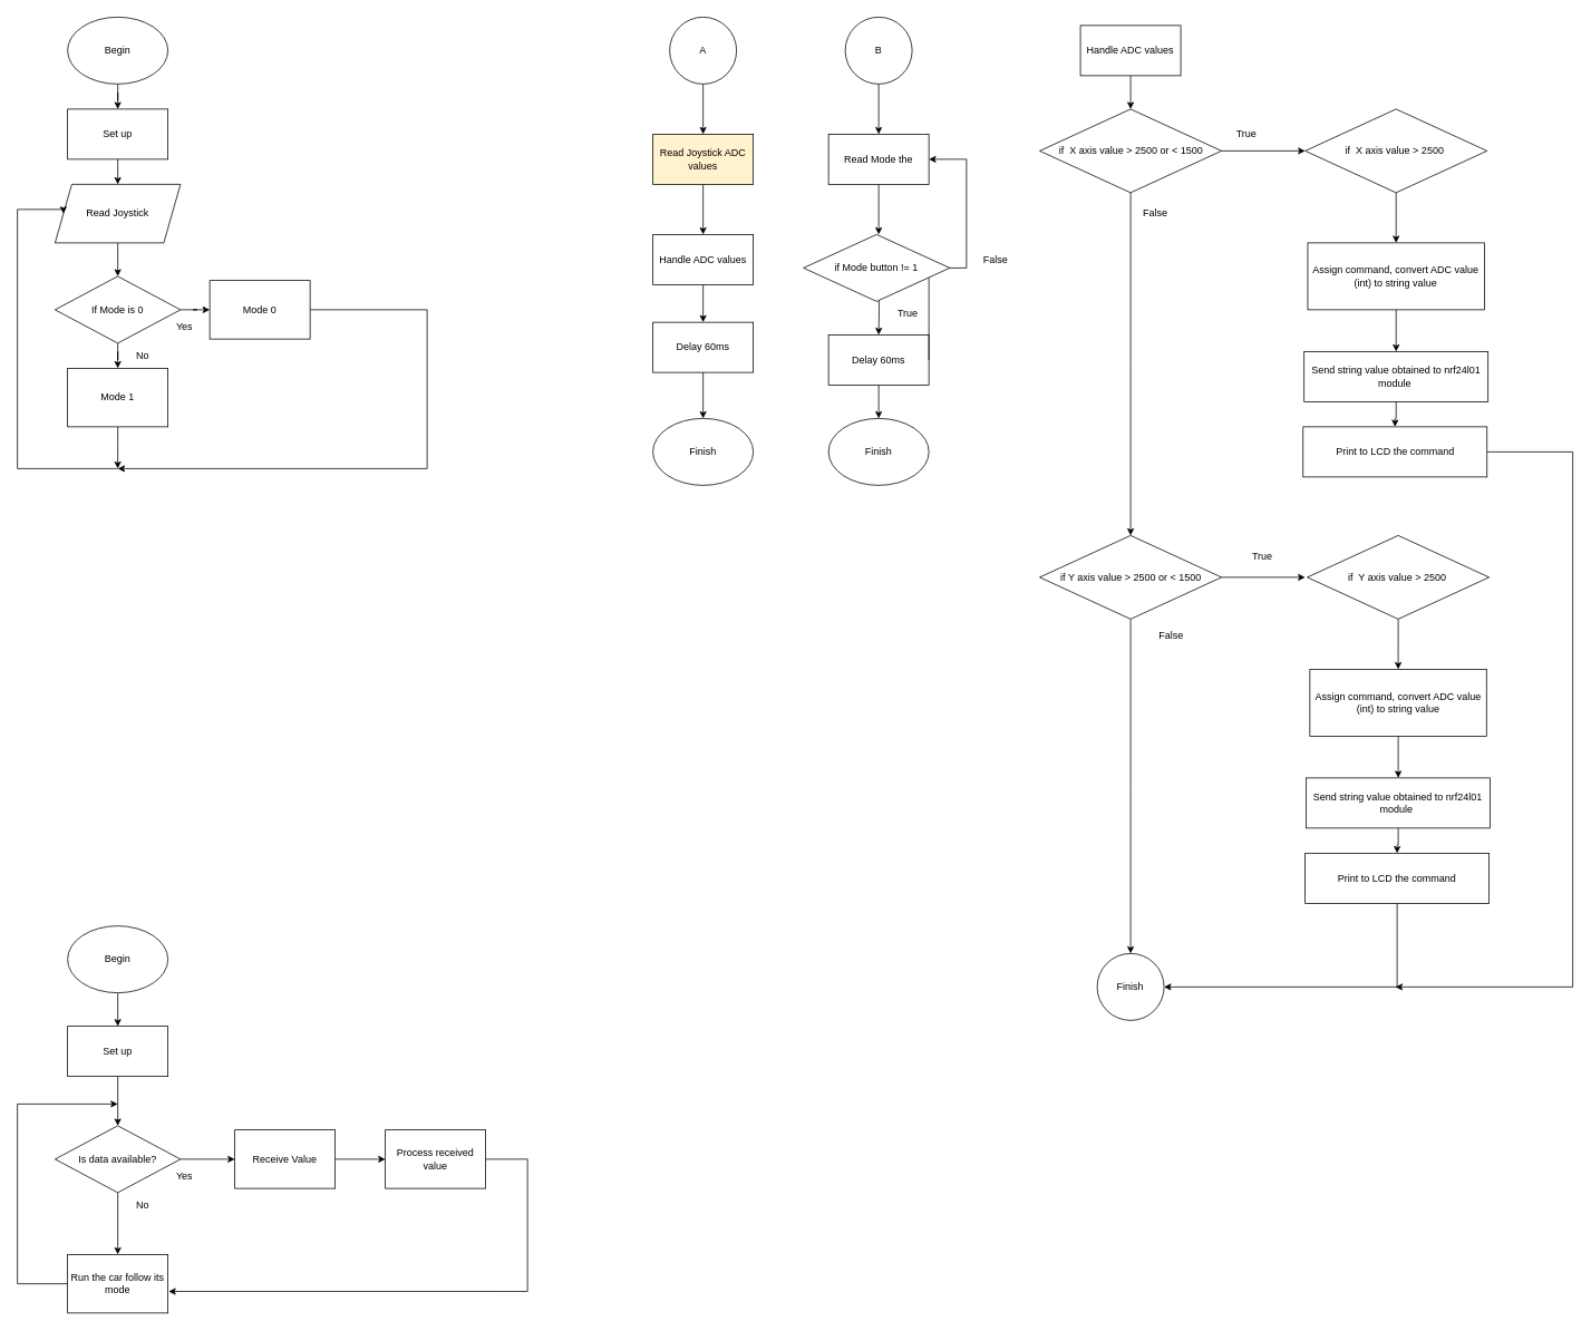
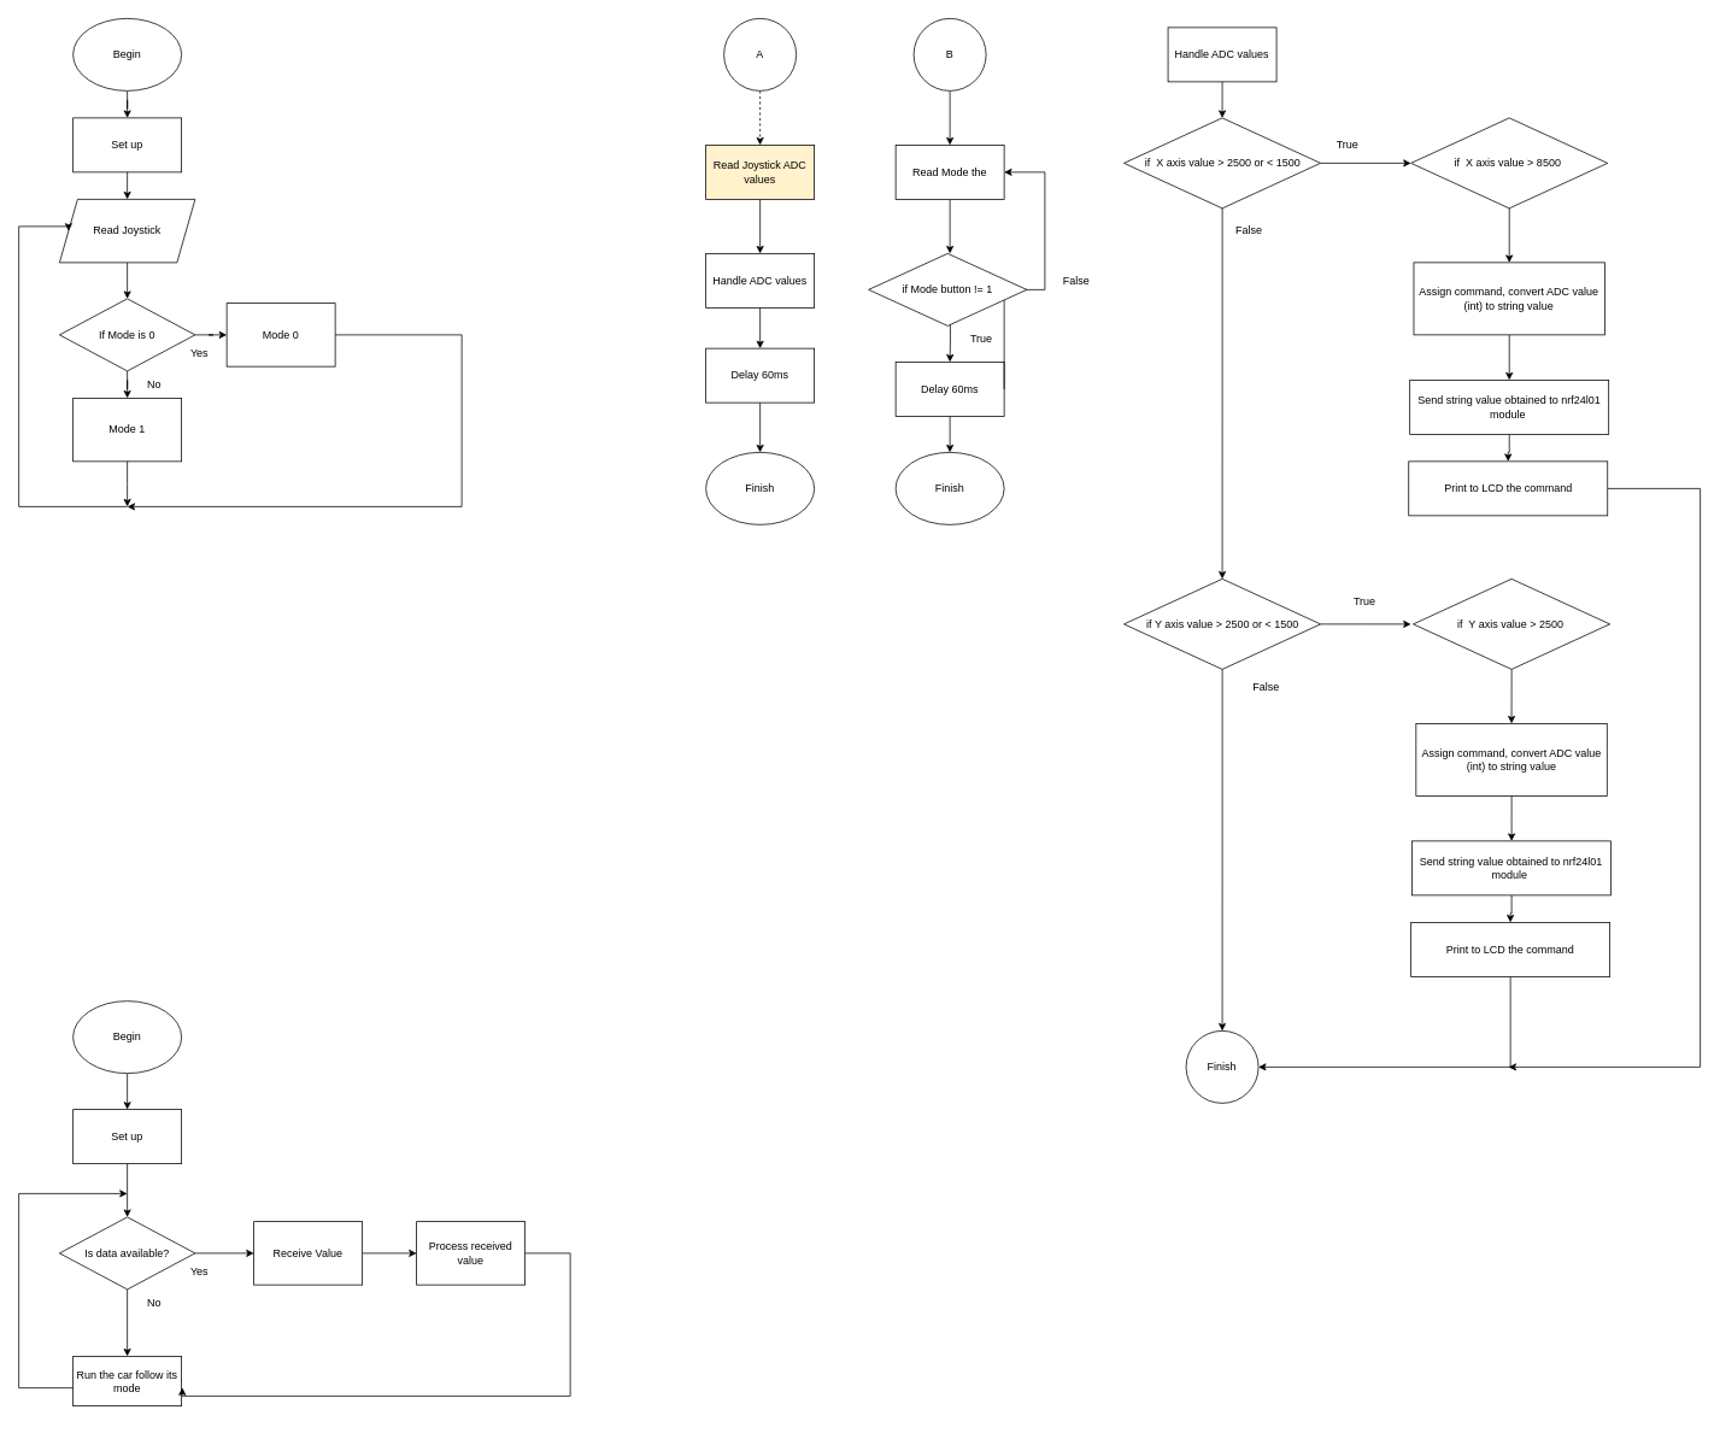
- <mxCell id="16" style="edgeStyle=orthogonalEdgeStyle;rounded=0;orthogonalLoop=1;jettySize=auto;html=1;entryX=0.5;entryY=0;entryDx=0;entryDy=0;" parent="1" source="17" target="19" edge="1"><mxGeometry relative="1" as="geometry" /></mxCell>
+ <mxCell id="16" style="edgeStyle=orthogonalEdgeStyle;rounded=0;orthogonalLoop=1;jettySize=auto;html=1;entryX=0.5;entryY=0;entryDx=0;entryDy=0;dashed=1;" parent="1" source="17" target="19" edge="1"><mxGeometry relative="1" as="geometry" /></mxCell>
- <mxCell id="43" value="if&amp;nbsp; X axis value &amp;gt; 2500&amp;nbsp;" style="rhombus;whiteSpace=wrap;html=1;" parent="1" vertex="1"><mxGeometry x="1560" y="130" width="217.5" height="100" as="geometry" /></mxCell>
+ <mxCell id="43" value="if&amp;nbsp; X axis value &amp;gt; 8500&amp;nbsp;" style="rhombus;whiteSpace=wrap;html=1;" parent="1" vertex="1"><mxGeometry x="1560" y="130" width="217.5" height="100" as="geometry" /></mxCell>
- <mxCell id="76" value="Run the car follow its mode" style="rounded=0;whiteSpace=wrap;html=1;" vertex="1" parent="1"><mxGeometry x="80" y="1500" width="120" height="70" as="geometry" /></mxCell>
+ <mxCell id="76" value="Run the car follow its mode" style="rounded=0;whiteSpace=wrap;html=1;" vertex="1" parent="1"><mxGeometry x="80" y="1500" width="120" height="55" as="geometry" /></mxCell>
